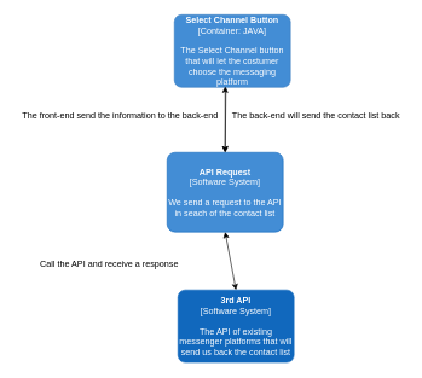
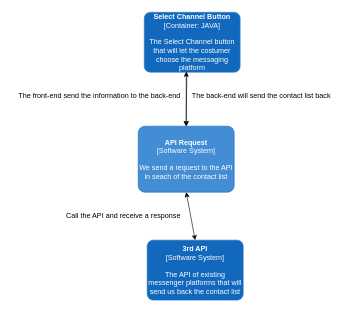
- <mxCell id="2" value="&lt;b&gt;Select Channel Button &lt;/b&gt;&lt;div&gt;[Container: JAVA]&lt;/div&gt;&lt;br&gt;&lt;div&gt;The Select Channel button that will let the costumer choose the messaging platform&lt;/div&gt;" style="rounded=1;whiteSpace=wrap;html=1;labelBackgroundColor=none;fillColor=#438DD5;fontColor=#ffffff;align=center;arcSize=10;strokeColor=#3C7FC0;metaEdit=1;metaData={&quot;c4Type&quot;:{&quot;editable&quot;:false}};points=[[0.25,0,0],[0.5,0,0],[0.75,0,0],[1,0.25,0],[1,0.5,0],[1,0.75,0],[0.75,1,0],[0.5,1,0],[0.25,1,0],[0,0.75,0],[0,0.5,0],[0,0.25,0]];" parent="1" vertex="1"><mxGeometry x="240" y="20" width="160" height="100" as="geometry" /></mxCell>
+ <mxCell id="2" value="&lt;b&gt;Select Channel Button &lt;/b&gt;&lt;div&gt;[Container: JAVA]&lt;/div&gt;&lt;br&gt;&lt;div&gt;The Select Channel button that will let the costumer choose the messaging platform&lt;/div&gt;" style="rounded=1;whiteSpace=wrap;html=1;labelBackgroundColor=none;fillColor=#1168bd;fontColor=#ffffff;align=center;arcSize=10;strokeColor=#3C7FC0;metaEdit=1;metaData={&quot;c4Type&quot;:{&quot;editable&quot;:false}};points=[[0.25,0,0],[0.5,0,0],[0.75,0,0],[1,0.25,0],[1,0.5,0],[1,0.75,0],[0.75,1,0],[0.5,1,0],[0.25,1,0],[0,0.75,0],[0,0.5,0],[0,0.25,0]];" parent="1" vertex="1"><mxGeometry x="240" y="20" width="160" height="100" as="geometry" /></mxCell>
- <mxCell id="9" value="Call the API and receive a response" style="text;html=1;align=center;verticalAlign=middle;resizable=0;points=[];autosize=1;" parent="1" vertex="1"><mxGeometry x="45" y="355" width="210" height="20" as="geometry" /></mxCell>
+ <mxCell id="9" value="Call the API and receive a response" style="text;html=1;align=center;verticalAlign=middle;resizable=0;points=[];autosize=1;" parent="1" vertex="1"><mxGeometry x="100" y="350" width="210" height="20" as="geometry" /></mxCell>
